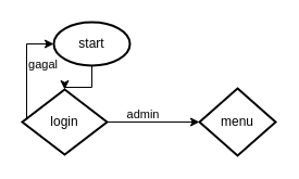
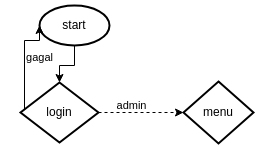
- <mxCell id="3" value="start&lt;br&gt;" style="strokeWidth=2;html=1;shape=mxgraph.flowchart.start_1;whiteSpace=wrap;" vertex="1" parent="1"><mxGeometry x="49" y="20" width="70" height="40" as="geometry" /></mxCell>
+ <mxCell id="3" value="start&lt;br&gt;" style="strokeWidth=2;html=1;shape=mxgraph.flowchart.start_1;whiteSpace=wrap;" vertex="1" parent="1"><mxGeometry x="39" y="5" width="70" height="40" as="geometry" /></mxCell>
- <mxCell id="6" value="" style="edgeStyle=orthogonalEdgeStyle;rounded=0;orthogonalLoop=1;jettySize=auto;html=1;entryX=0;entryY=0.5;entryDx=0;entryDy=0;entryPerimeter=0;" edge="1" parent="1" source="8" target="9"><mxGeometry relative="1" as="geometry"><mxPoint x="182" y="112" as="targetPoint" /></mxGeometry></mxCell>
+ <mxCell id="6" value="" style="edgeStyle=orthogonalEdgeStyle;rounded=0;orthogonalLoop=1;jettySize=auto;html=1;entryX=0;entryY=0.5;entryDx=0;entryDy=0;entryPerimeter=0;dashed=1;" edge="1" parent="1" source="8" target="9"><mxGeometry relative="1" as="geometry"><mxPoint x="182" y="112" as="targetPoint" /></mxGeometry></mxCell>
